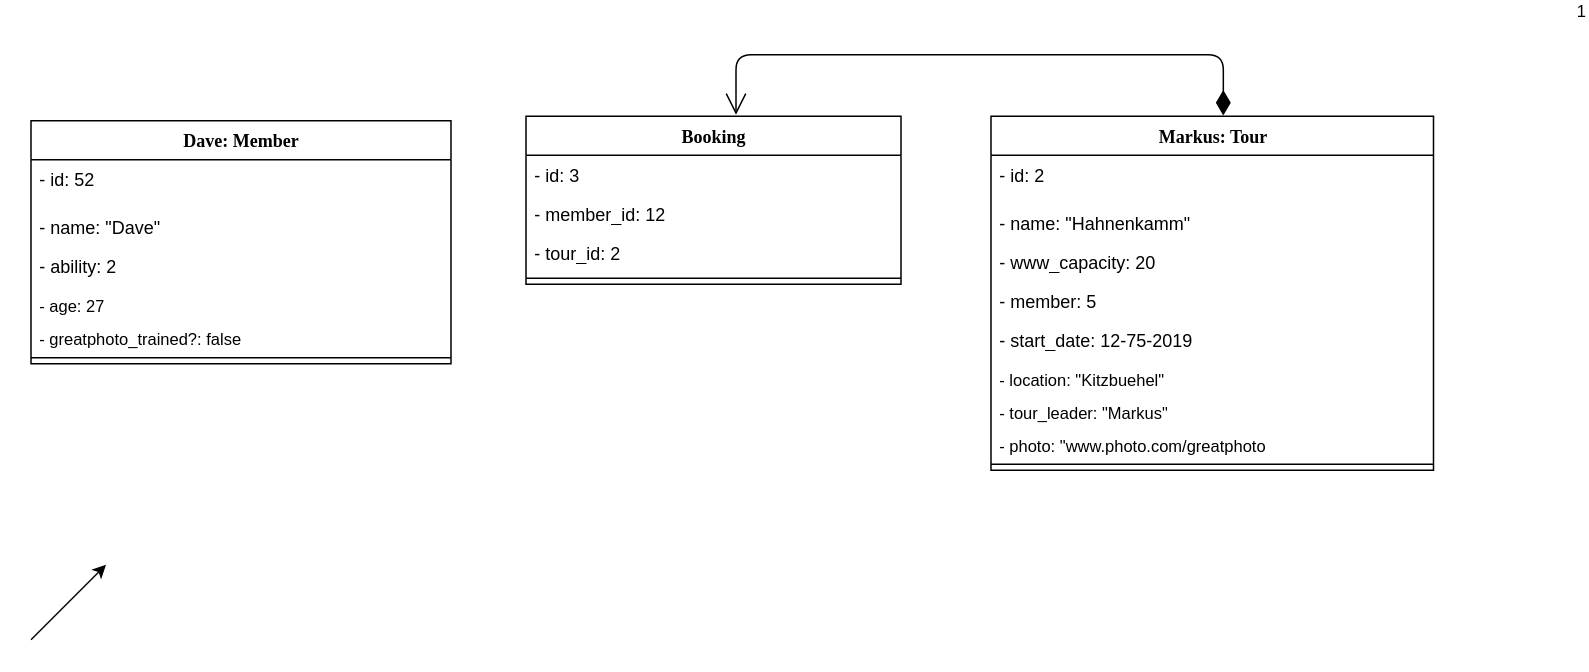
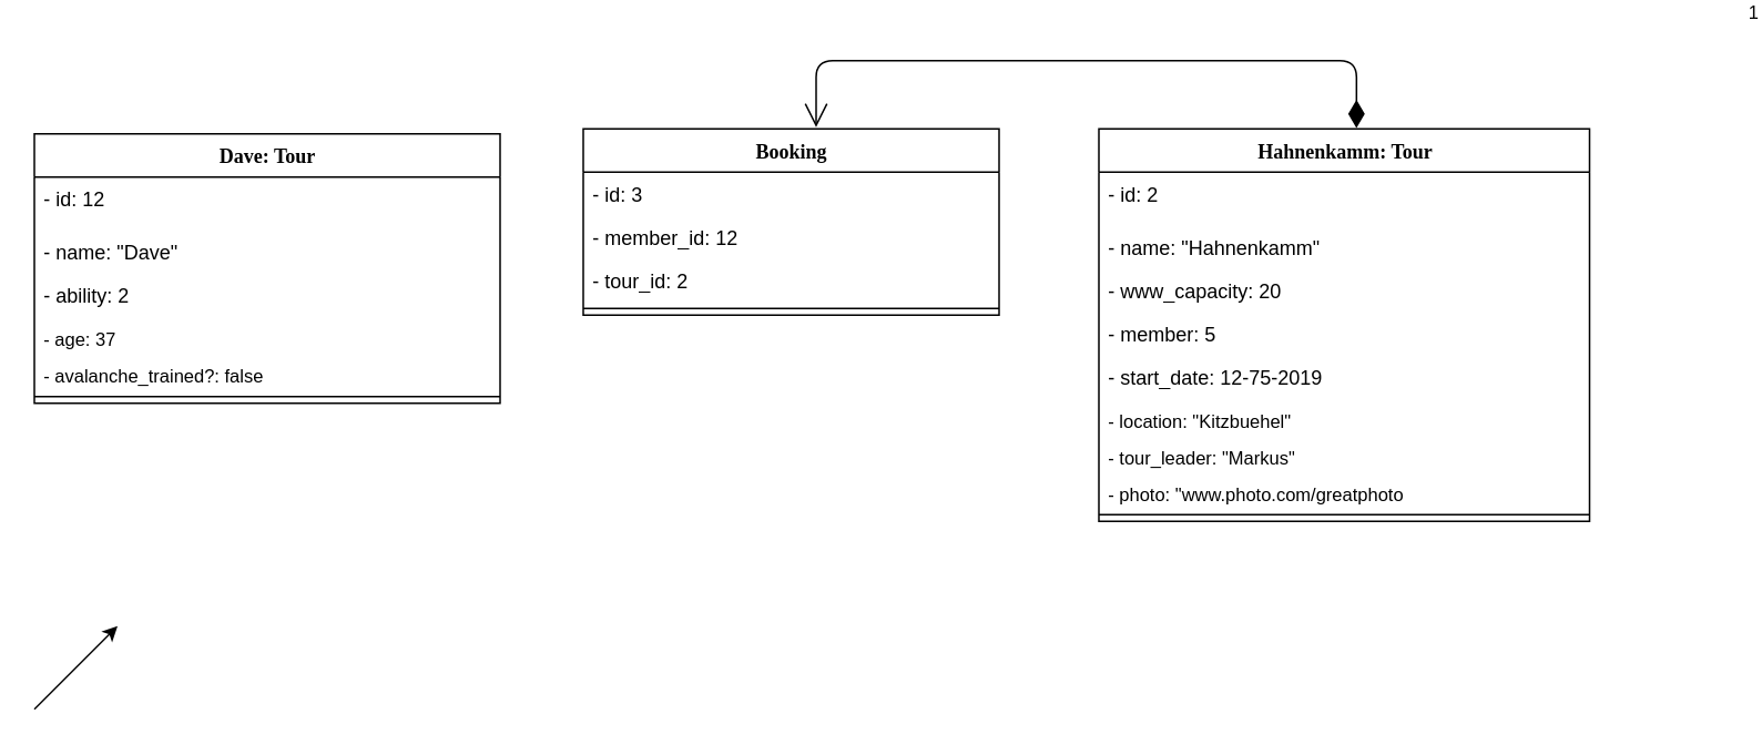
- <mxCell id="14" value="Markus: Tour" style="swimlane;html=1;fontStyle=1;align=center;verticalAlign=top;childLayout=stackLayout;horizontal=1;startSize=26;horizontalStack=0;resizeParent=1;resizeLast=0;collapsible=1;marginBottom=0;swimlaneFillColor=#ffffff;rounded=0;shadow=0;comic=0;labelBackgroundColor=none;strokeColor=#000000;strokeWidth=1;fillColor=none;fontFamily=Verdana;fontSize=12;fontColor=#000000;" parent="1" vertex="1"><mxGeometry x="660" y="61" width="295" height="236" as="geometry" /></mxCell>
+ <mxCell id="14" value="Hahnenkamm: Tour" style="swimlane;html=1;fontStyle=1;align=center;verticalAlign=top;childLayout=stackLayout;horizontal=1;startSize=26;horizontalStack=0;resizeParent=1;resizeLast=0;collapsible=1;marginBottom=0;swimlaneFillColor=#ffffff;rounded=0;shadow=0;comic=0;labelBackgroundColor=none;strokeColor=#000000;strokeWidth=1;fillColor=none;fontFamily=Verdana;fontSize=12;fontColor=#000000;" parent="1" vertex="1"><mxGeometry x="660" y="61" width="295" height="236" as="geometry" /></mxCell>
- <mxCell id="2" value="Dave: Member" style="swimlane;html=1;fontStyle=1;align=center;verticalAlign=top;childLayout=stackLayout;horizontal=1;startSize=26;horizontalStack=0;resizeParent=1;resizeLast=0;collapsible=1;marginBottom=0;swimlaneFillColor=#ffffff;rounded=0;shadow=0;comic=0;labelBackgroundColor=none;strokeColor=#000000;strokeWidth=1;fillColor=none;fontFamily=Verdana;fontSize=12;fontColor=#000000;" parent="1" vertex="1"><mxGeometry x="20" y="64" width="280" height="162" as="geometry" /></mxCell>
+ <mxCell id="2" value="Dave: Tour" style="swimlane;html=1;fontStyle=1;align=center;verticalAlign=top;childLayout=stackLayout;horizontal=1;startSize=26;horizontalStack=0;resizeParent=1;resizeLast=0;collapsible=1;marginBottom=0;swimlaneFillColor=#ffffff;rounded=0;shadow=0;comic=0;labelBackgroundColor=none;strokeColor=#000000;strokeWidth=1;fillColor=none;fontFamily=Verdana;fontSize=12;fontColor=#000000;" parent="1" vertex="1"><mxGeometry x="20" y="64" width="280" height="162" as="geometry" /></mxCell>
- <mxCell id="3" value="- id: 52&lt;br&gt;" style="text;html=1;strokeColor=none;fillColor=none;align=left;verticalAlign=top;spacingLeft=4;spacingRight=4;whiteSpace=wrap;overflow=hidden;rotatable=0;points=[[0,0.5],[1,0.5]];portConstraint=eastwest;" parent="2" vertex="1"><mxGeometry y="26" width="280" height="32" as="geometry" /></mxCell>
+ <mxCell id="3" value="- id: 12&lt;br&gt;" style="text;html=1;strokeColor=none;fillColor=none;align=left;verticalAlign=top;spacingLeft=4;spacingRight=4;whiteSpace=wrap;overflow=hidden;rotatable=0;points=[[0,0.5],[1,0.5]];portConstraint=eastwest;" parent="2" vertex="1"><mxGeometry y="26" width="280" height="32" as="geometry" /></mxCell>
- <mxCell id="6" value="&lt;font style=&quot;font-size: 11px&quot;&gt;- age: 27&lt;br&gt;&lt;br&gt;&lt;/font&gt;" style="text;html=1;strokeColor=none;fillColor=none;align=left;verticalAlign=top;spacingLeft=4;spacingRight=4;whiteSpace=wrap;overflow=hidden;rotatable=0;points=[[0,0.5],[1,0.5]];portConstraint=eastwest;" parent="2" vertex="1"><mxGeometry y="110" width="280" height="22" as="geometry" /></mxCell>
+ <mxCell id="6" value="&lt;font style=&quot;font-size: 11px&quot;&gt;- age: 37&lt;br&gt;&lt;br&gt;&lt;/font&gt;" style="text;html=1;strokeColor=none;fillColor=none;align=left;verticalAlign=top;spacingLeft=4;spacingRight=4;whiteSpace=wrap;overflow=hidden;rotatable=0;points=[[0,0.5],[1,0.5]];portConstraint=eastwest;" parent="2" vertex="1"><mxGeometry y="110" width="280" height="22" as="geometry" /></mxCell>
- <mxCell id="7" value="&lt;font style=&quot;font-size: 11px&quot;&gt;- greatphoto_trained?: false&lt;br&gt;&lt;br&gt;&lt;br&gt;&lt;/font&gt;" style="text;html=1;strokeColor=none;fillColor=none;align=left;verticalAlign=top;spacingLeft=4;spacingRight=4;whiteSpace=wrap;overflow=hidden;rotatable=0;points=[[0,0.5],[1,0.5]];portConstraint=eastwest;" parent="2" vertex="1"><mxGeometry y="132" width="280" height="22" as="geometry" /></mxCell>
+ <mxCell id="7" value="&lt;font style=&quot;font-size: 11px&quot;&gt;- avalanche_trained?: false&lt;br&gt;&lt;br&gt;&lt;br&gt;&lt;/font&gt;" style="text;html=1;strokeColor=none;fillColor=none;align=left;verticalAlign=top;spacingLeft=4;spacingRight=4;whiteSpace=wrap;overflow=hidden;rotatable=0;points=[[0,0.5],[1,0.5]];portConstraint=eastwest;" parent="2" vertex="1"><mxGeometry y="132" width="280" height="22" as="geometry" /></mxCell>
